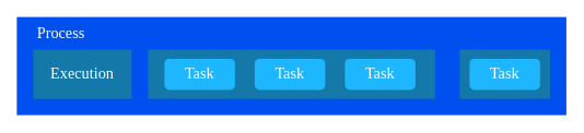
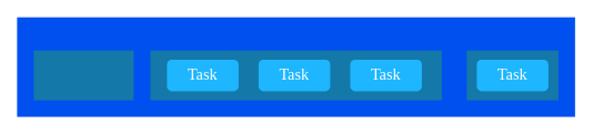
- <mxCell id="6" value="Process" style="text;html=1;strokeColor=none;fillColor=none;align=center;verticalAlign=middle;whiteSpace=wrap;rounded=0;fontColor=#FFFFFF;fontSize=19;fontFamily=Comic Sans MS;" vertex="1" parent="1"><mxGeometry x="44" y="25" width="60" height="30" as="geometry" /></mxCell>
- <mxCell id="7" value="Execution" style="text;html=1;strokeColor=none;fillColor=none;align=center;verticalAlign=middle;whiteSpace=wrap;rounded=0;fontFamily=Comic Sans MS;fontSize=19;fontColor=#FFFFFF;" vertex="1" parent="1"><mxGeometry x="70" y="75" width="60" height="30" as="geometry" /></mxCell>
